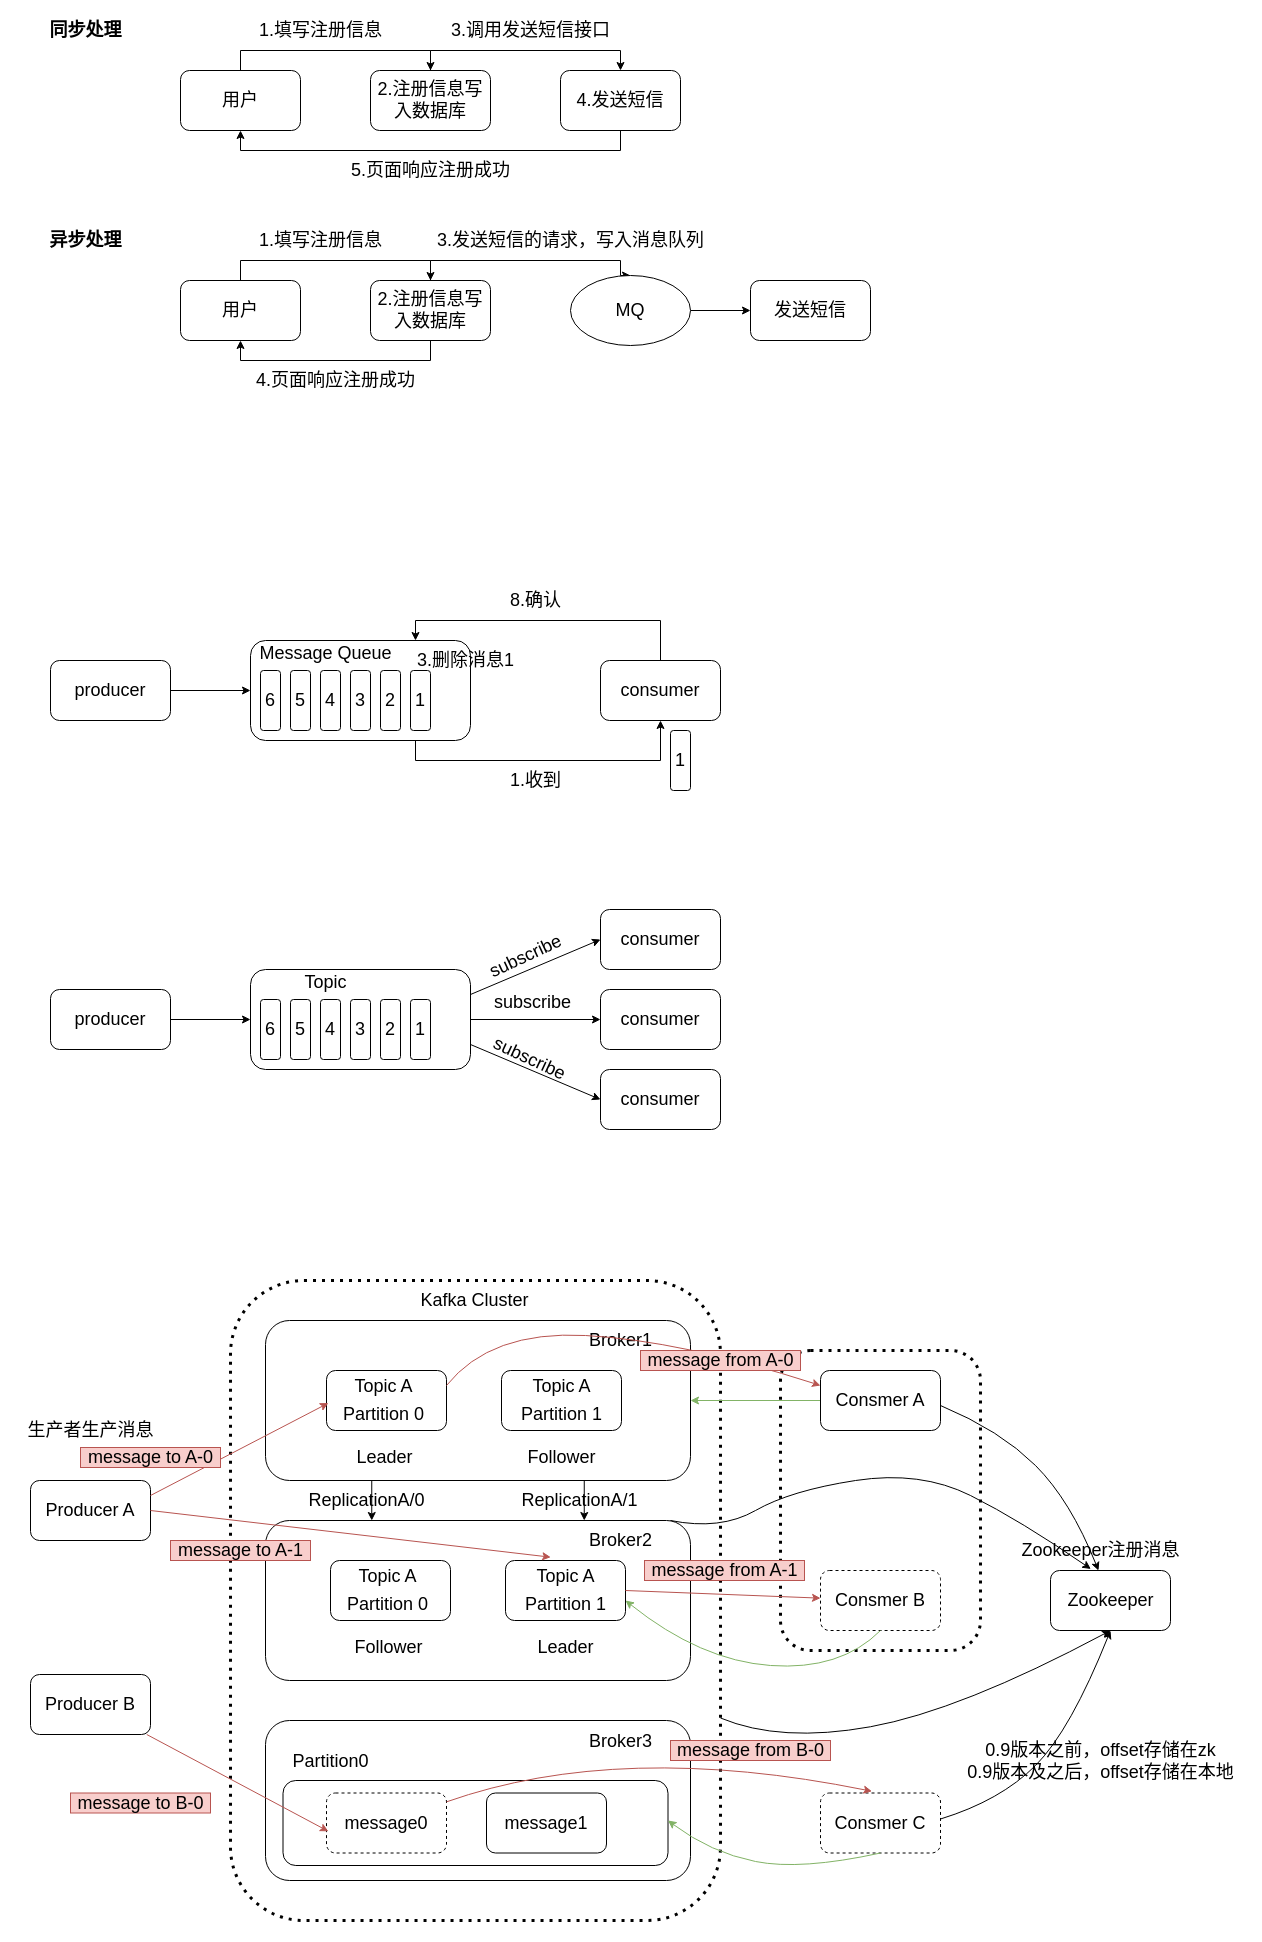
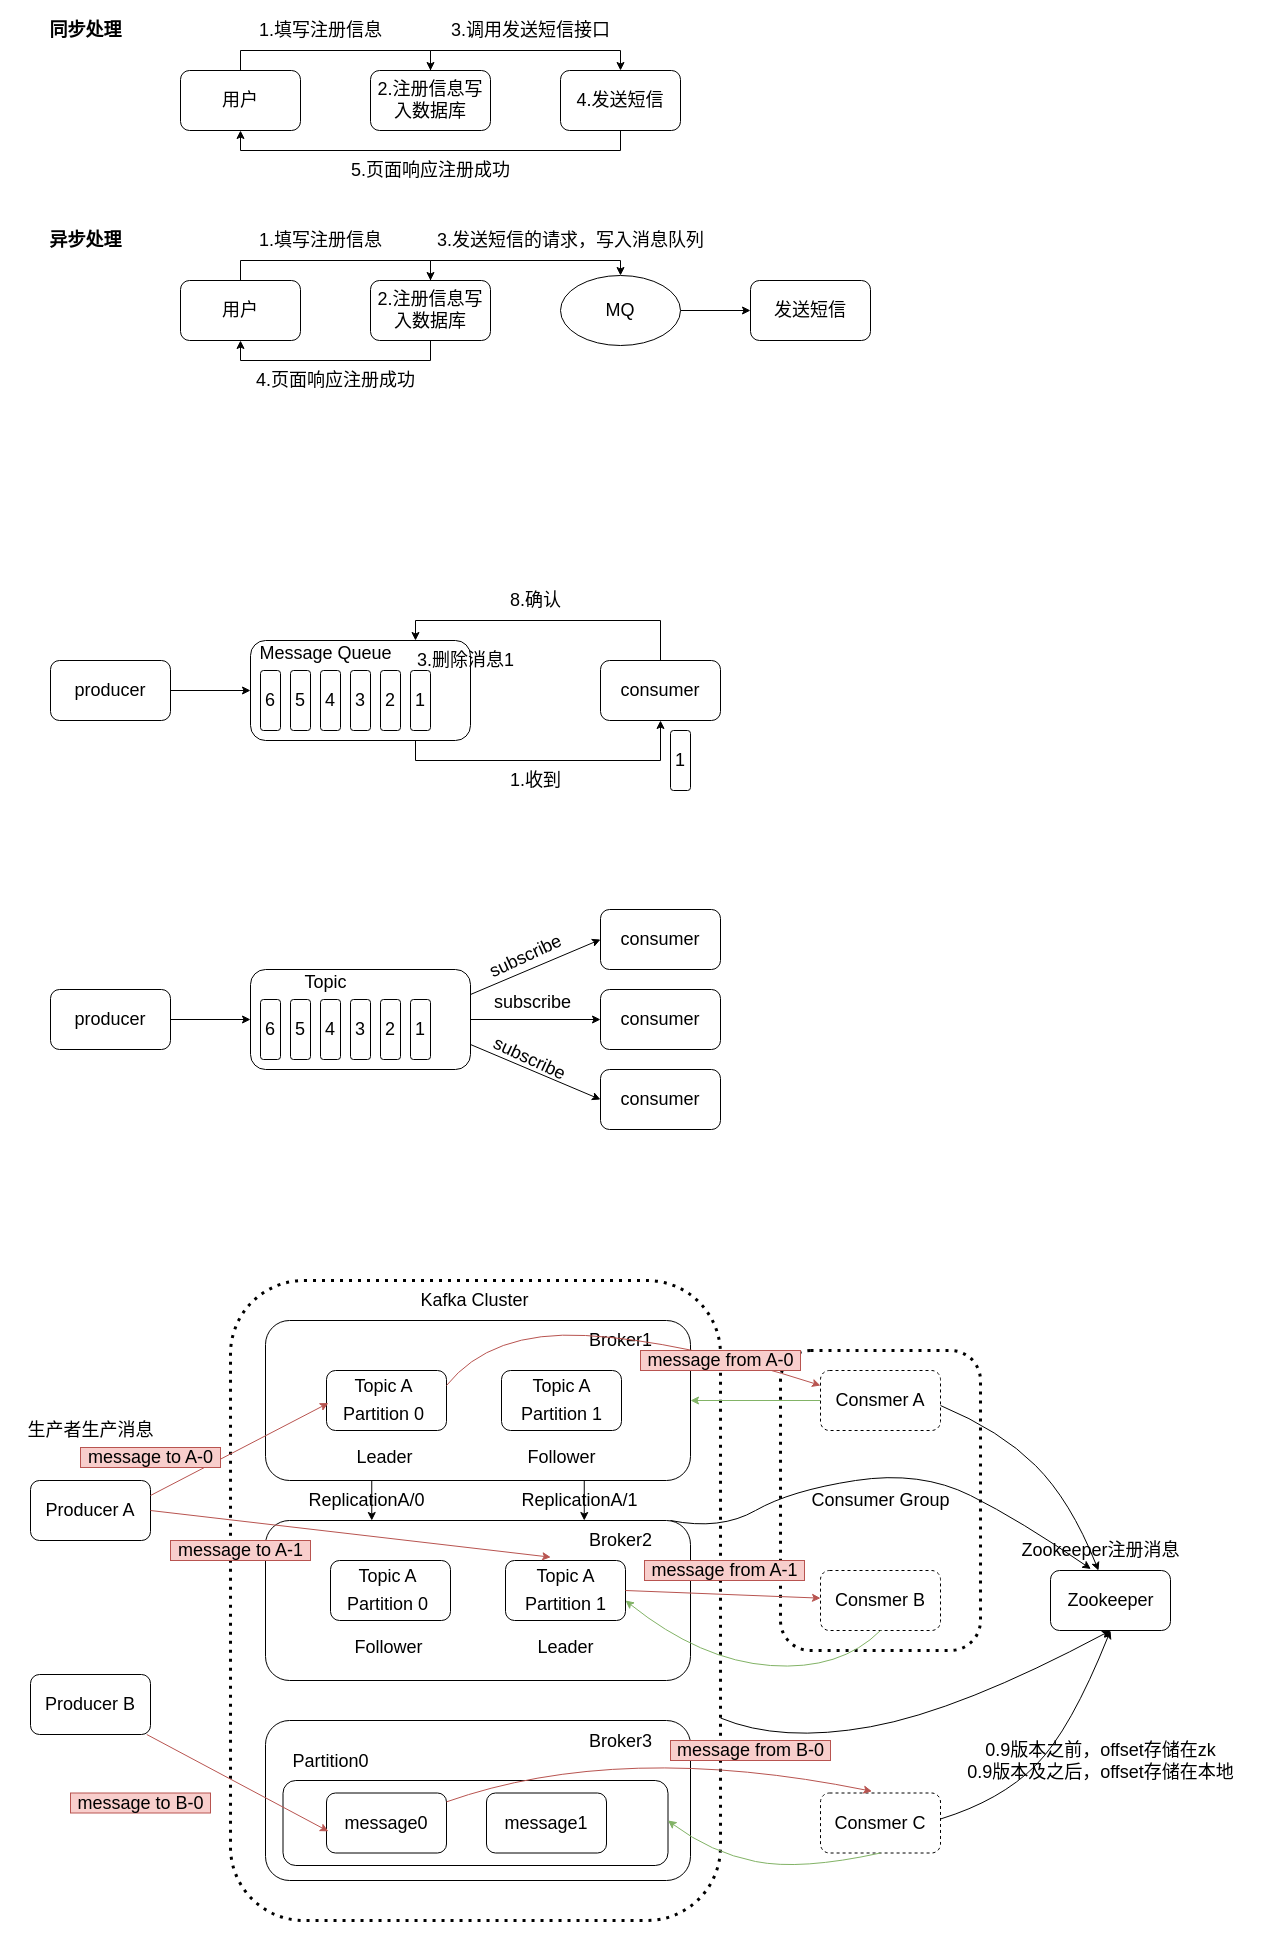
- <mxCell id="21" value="&lt;font style=&quot;font-size: 18px&quot;&gt;MQ&lt;/font&gt;" style="ellipse;whiteSpace=wrap;html=1;" parent="1" vertex="1"><mxGeometry x="570" y="275" width="120" height="70" as="geometry" /></mxCell>
+ <mxCell id="21" value="&lt;font style=&quot;font-size: 18px&quot;&gt;MQ&lt;/font&gt;" style="ellipse;whiteSpace=wrap;html=1;" parent="1" vertex="1"><mxGeometry x="560" y="275" width="120" height="70" as="geometry" /></mxCell>
- <mxCell id="76" value="&lt;font style=&quot;font-size: 18px&quot;&gt;Consmer A&lt;br&gt;&lt;/font&gt;" style="rounded=1;whiteSpace=wrap;html=1;" parent="60" vertex="1"><mxGeometry x="800" y="120" width="120" height="60" as="geometry" /></mxCell>
+ <mxCell id="76" value="&lt;font style=&quot;font-size: 18px&quot;&gt;Consmer A&lt;br&gt;&lt;/font&gt;" style="rounded=1;whiteSpace=wrap;html=1;dashed=1;" parent="60" vertex="1"><mxGeometry x="800" y="120" width="120" height="60" as="geometry" /></mxCell>
+ <mxCell id="108" value="&lt;font style=&quot;font-size: 18px&quot;&gt;Consumer Group&lt;/font&gt;" style="text;html=1;align=center;verticalAlign=middle;resizable=0;points=[];autosize=1;" parent="60" vertex="1"><mxGeometry x="785" y="240" width="150" height="20" as="geometry" /></mxCell>
- <mxCell id="71" value="&lt;font style=&quot;font-size: 18px&quot;&gt;message0&lt;br&gt;&lt;/font&gt;" style="rounded=1;whiteSpace=wrap;html=1;dashed=1;" parent="60" vertex="1"><mxGeometry x="306" y="542.5" width="120" height="60" as="geometry" /></mxCell>
+ <mxCell id="71" value="&lt;font style=&quot;font-size: 18px&quot;&gt;message0&lt;br&gt;&lt;/font&gt;" style="rounded=1;whiteSpace=wrap;html=1;" parent="60" vertex="1"><mxGeometry x="306" y="542.5" width="120" height="60" as="geometry" /></mxCell>
